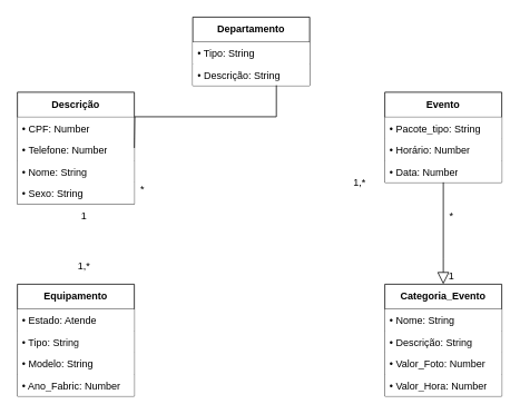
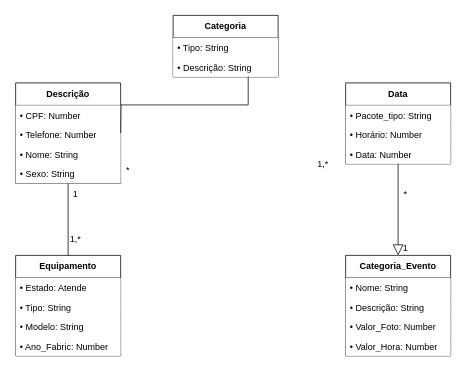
- <mxCell id="16" value="&lt;b&gt;Departamento&lt;/b&gt;" style="swimlane;fontStyle=0;childLayout=stackLayout;horizontal=1;startSize=30;horizontalStack=0;resizeParent=1;resizeParentMax=0;resizeLast=0;collapsible=1;marginBottom=0;whiteSpace=wrap;html=1;fillColor=default;" parent="1" vertex="1"><mxGeometry x="230" y="20" width="140" height="82" as="geometry"><mxRectangle x="290" y="310" width="80" height="30" as="alternateBounds" /></mxGeometry></mxCell>
+ <mxCell id="16" value="&lt;b&gt;Categoria&lt;/b&gt;" style="swimlane;fontStyle=0;childLayout=stackLayout;horizontal=1;startSize=30;horizontalStack=0;resizeParent=1;resizeParentMax=0;resizeLast=0;collapsible=1;marginBottom=0;whiteSpace=wrap;html=1;fillColor=default;" parent="1" vertex="1"><mxGeometry x="230" y="20" width="140" height="82" as="geometry"><mxRectangle x="290" y="310" width="80" height="30" as="alternateBounds" /></mxGeometry></mxCell>
- <mxCell id="7" value="&lt;b&gt;Evento&lt;/b&gt;" style="swimlane;fontStyle=0;childLayout=stackLayout;horizontal=1;startSize=30;horizontalStack=0;resizeParent=1;resizeParentMax=0;resizeLast=0;collapsible=1;marginBottom=0;whiteSpace=wrap;html=1;fillColor=default;" parent="1" vertex="1"><mxGeometry x="460" y="110" width="140" height="108" as="geometry"><mxRectangle x="290" y="310" width="80" height="30" as="alternateBounds" /></mxGeometry></mxCell>
+ <mxCell id="7" value="&lt;b&gt;Data&lt;/b&gt;" style="swimlane;fontStyle=0;childLayout=stackLayout;horizontal=1;startSize=30;horizontalStack=0;resizeParent=1;resizeParentMax=0;resizeLast=0;collapsible=1;marginBottom=0;whiteSpace=wrap;html=1;fillColor=default;" parent="1" vertex="1"><mxGeometry x="460" y="110" width="140" height="108" as="geometry"><mxRectangle x="290" y="310" width="80" height="30" as="alternateBounds" /></mxGeometry></mxCell>
+ <mxCell id="24" value="" style="endArrow=none;html=1;endSize=12;startArrow=none;startSize=14;startFill=0;edgeStyle=orthogonalEdgeStyle;align=left;verticalAlign=bottom;rounded=0;entryX=0.5;entryY=0;entryDx=0;entryDy=0;exitX=0.5;exitY=1;exitDx=0;exitDy=0;endFill=0;" parent="1" source="2" target="19" edge="1"><mxGeometry x="0.792" relative="1" as="geometry"><mxPoint x="90" y="260" as="sourcePoint" /><mxPoint x="90" y="250" as="targetPoint" /><mxPoint as="offset" /></mxGeometry></mxCell>
